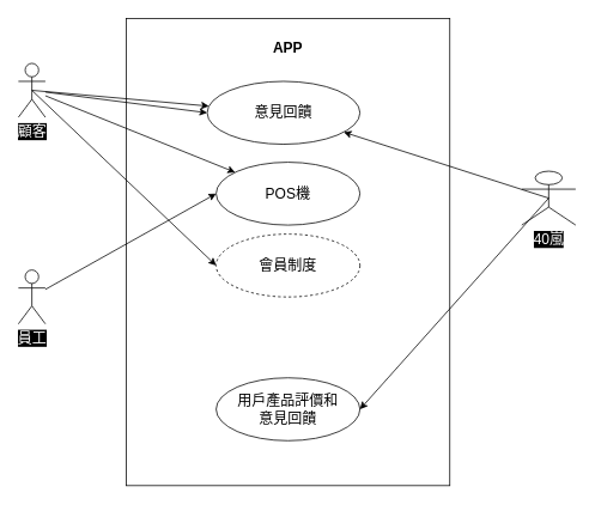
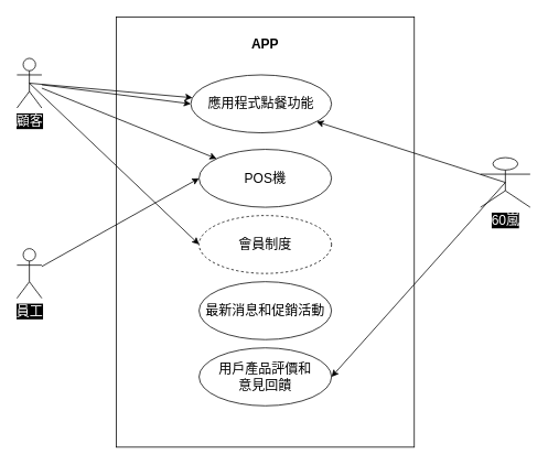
- <mxCell id="17" value="意見回饋" style="ellipse;whiteSpace=wrap;html=1;fontSize=16;" vertex="1" parent="1"><mxGeometry x="230" y="90" width="170" height="70" as="geometry" /></mxCell>
+ <mxCell id="17" value="應用程式點餐功能" style="ellipse;whiteSpace=wrap;html=1;fontSize=16;" vertex="1" parent="1"><mxGeometry x="230" y="90" width="170" height="70" as="geometry" /></mxCell>
- <mxCell id="16" value="40嵐" style="shape=umlActor;verticalLabelPosition=bottom;verticalAlign=top;html=1;labelBackgroundColor=#000000;fontSize=16;fontColor=#FFFFFF;" vertex="1" parent="1"><mxGeometry x="580" y="190" width="60" height="60" as="geometry" /></mxCell>
+ <mxCell id="16" value="60嵐" style="shape=umlActor;verticalLabelPosition=bottom;verticalAlign=top;html=1;labelBackgroundColor=#000000;fontSize=16;fontColor=#FFFFFF;" vertex="1" parent="1"><mxGeometry x="580" y="190" width="60" height="60" as="geometry" /></mxCell>
+ <mxCell id="5" value="最新消息和促銷活動" style="ellipse;whiteSpace=wrap;html=1;fontSize=16;" vertex="1" parent="1"><mxGeometry x="240" y="340" width="160" height="70" as="geometry" /></mxCell>
